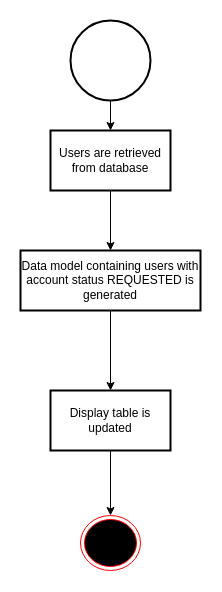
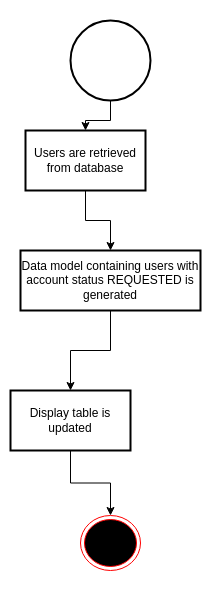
- <mxCell id="5" value="Users are retrieved from database" style="whiteSpace=wrap;html=1;strokeWidth=2;" vertex="1" parent="1"><mxGeometry x="50" y="130" width="120" height="60" as="geometry" /></mxCell>
+ <mxCell id="5" value="Users are retrieved from database" style="whiteSpace=wrap;html=1;strokeWidth=2;" vertex="1" parent="1"><mxGeometry x="25" y="130" width="120" height="60" as="geometry" /></mxCell>
- <mxCell id="9" value="Display table is updated" style="whiteSpace=wrap;html=1;strokeWidth=2;" vertex="1" parent="1"><mxGeometry x="50" y="390" width="120" height="60" as="geometry" /></mxCell>
+ <mxCell id="9" value="Display table is updated" style="whiteSpace=wrap;html=1;strokeWidth=2;" vertex="1" parent="1"><mxGeometry x="10" y="390" width="120" height="60" as="geometry" /></mxCell>
